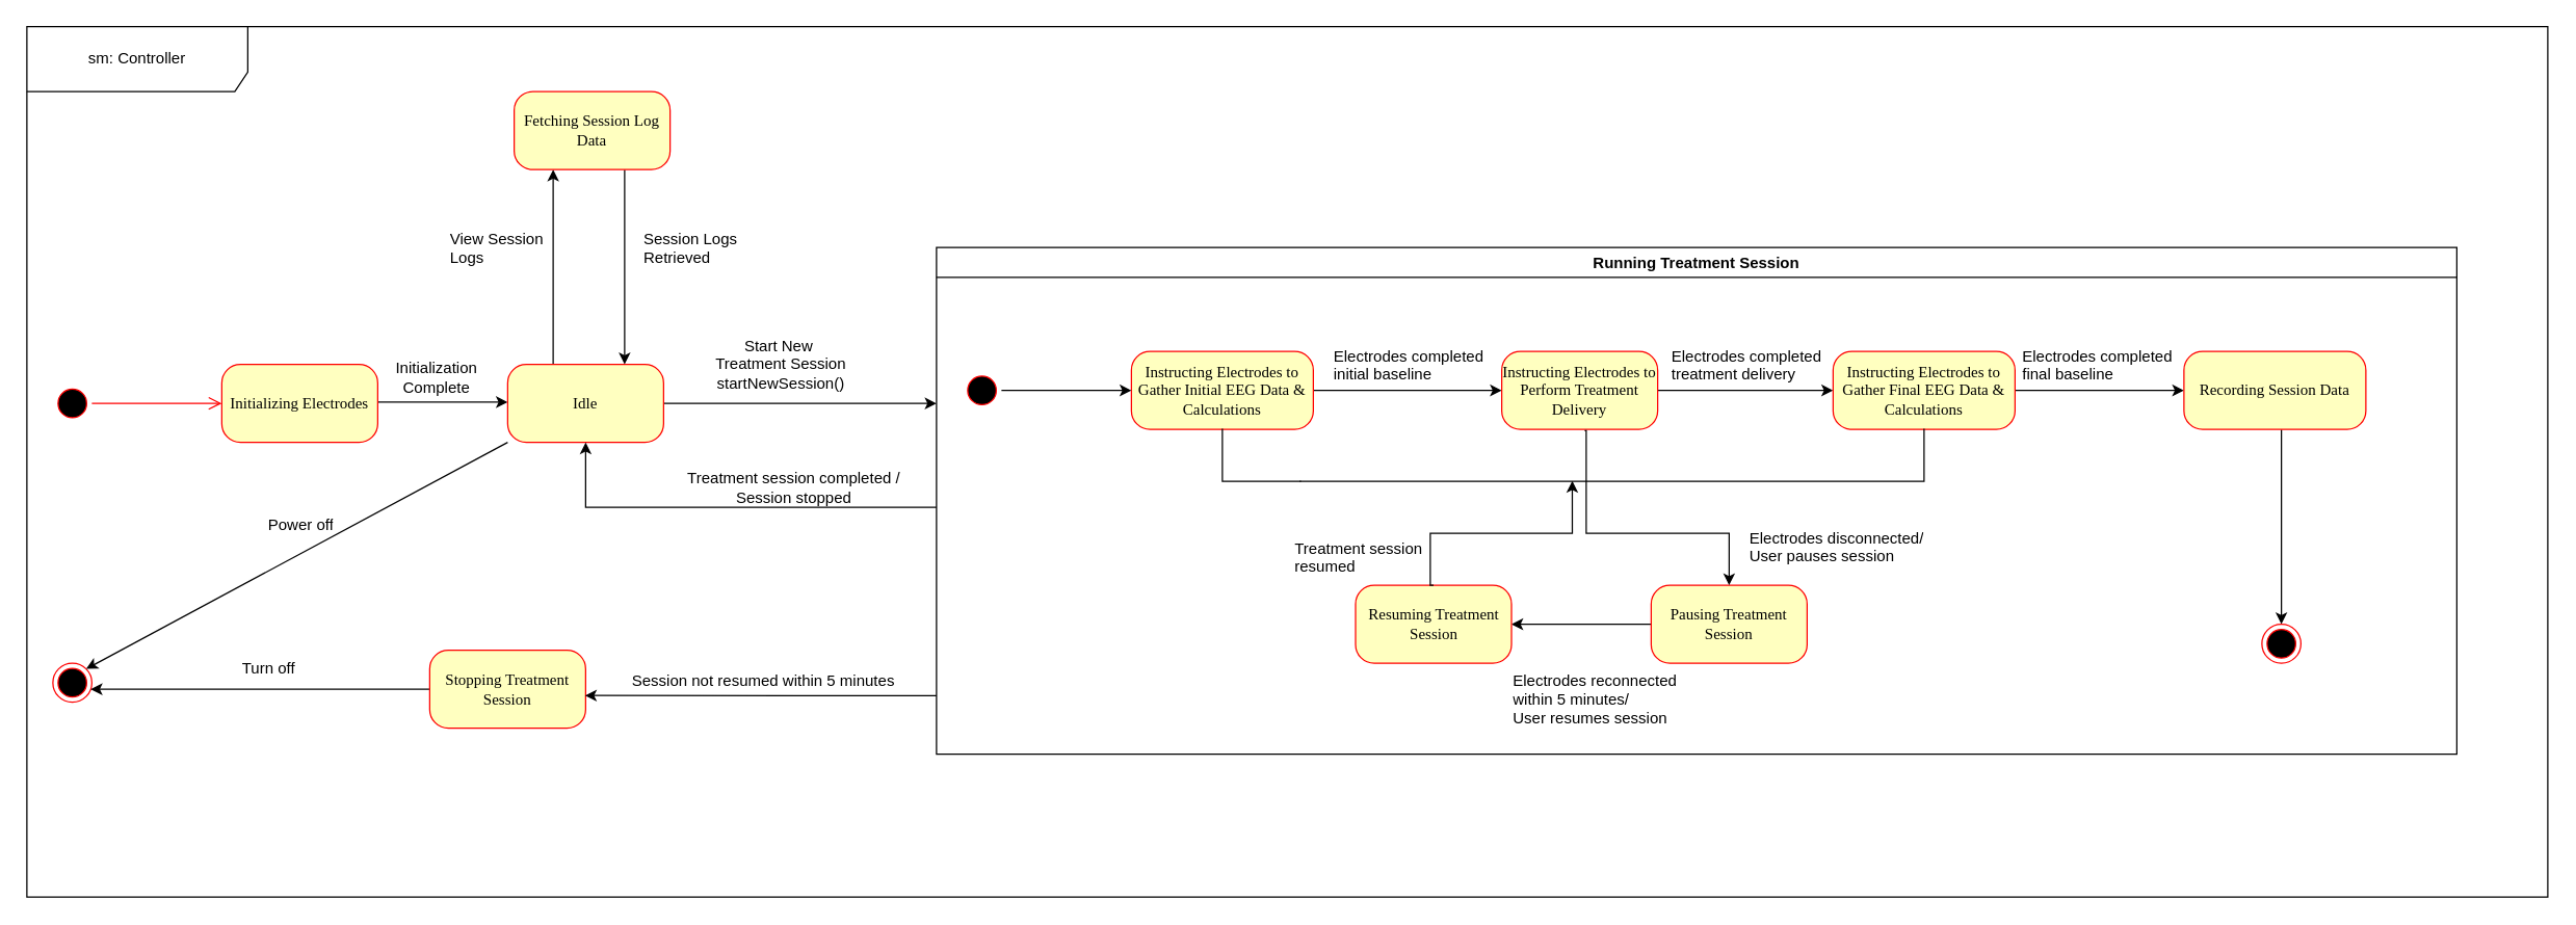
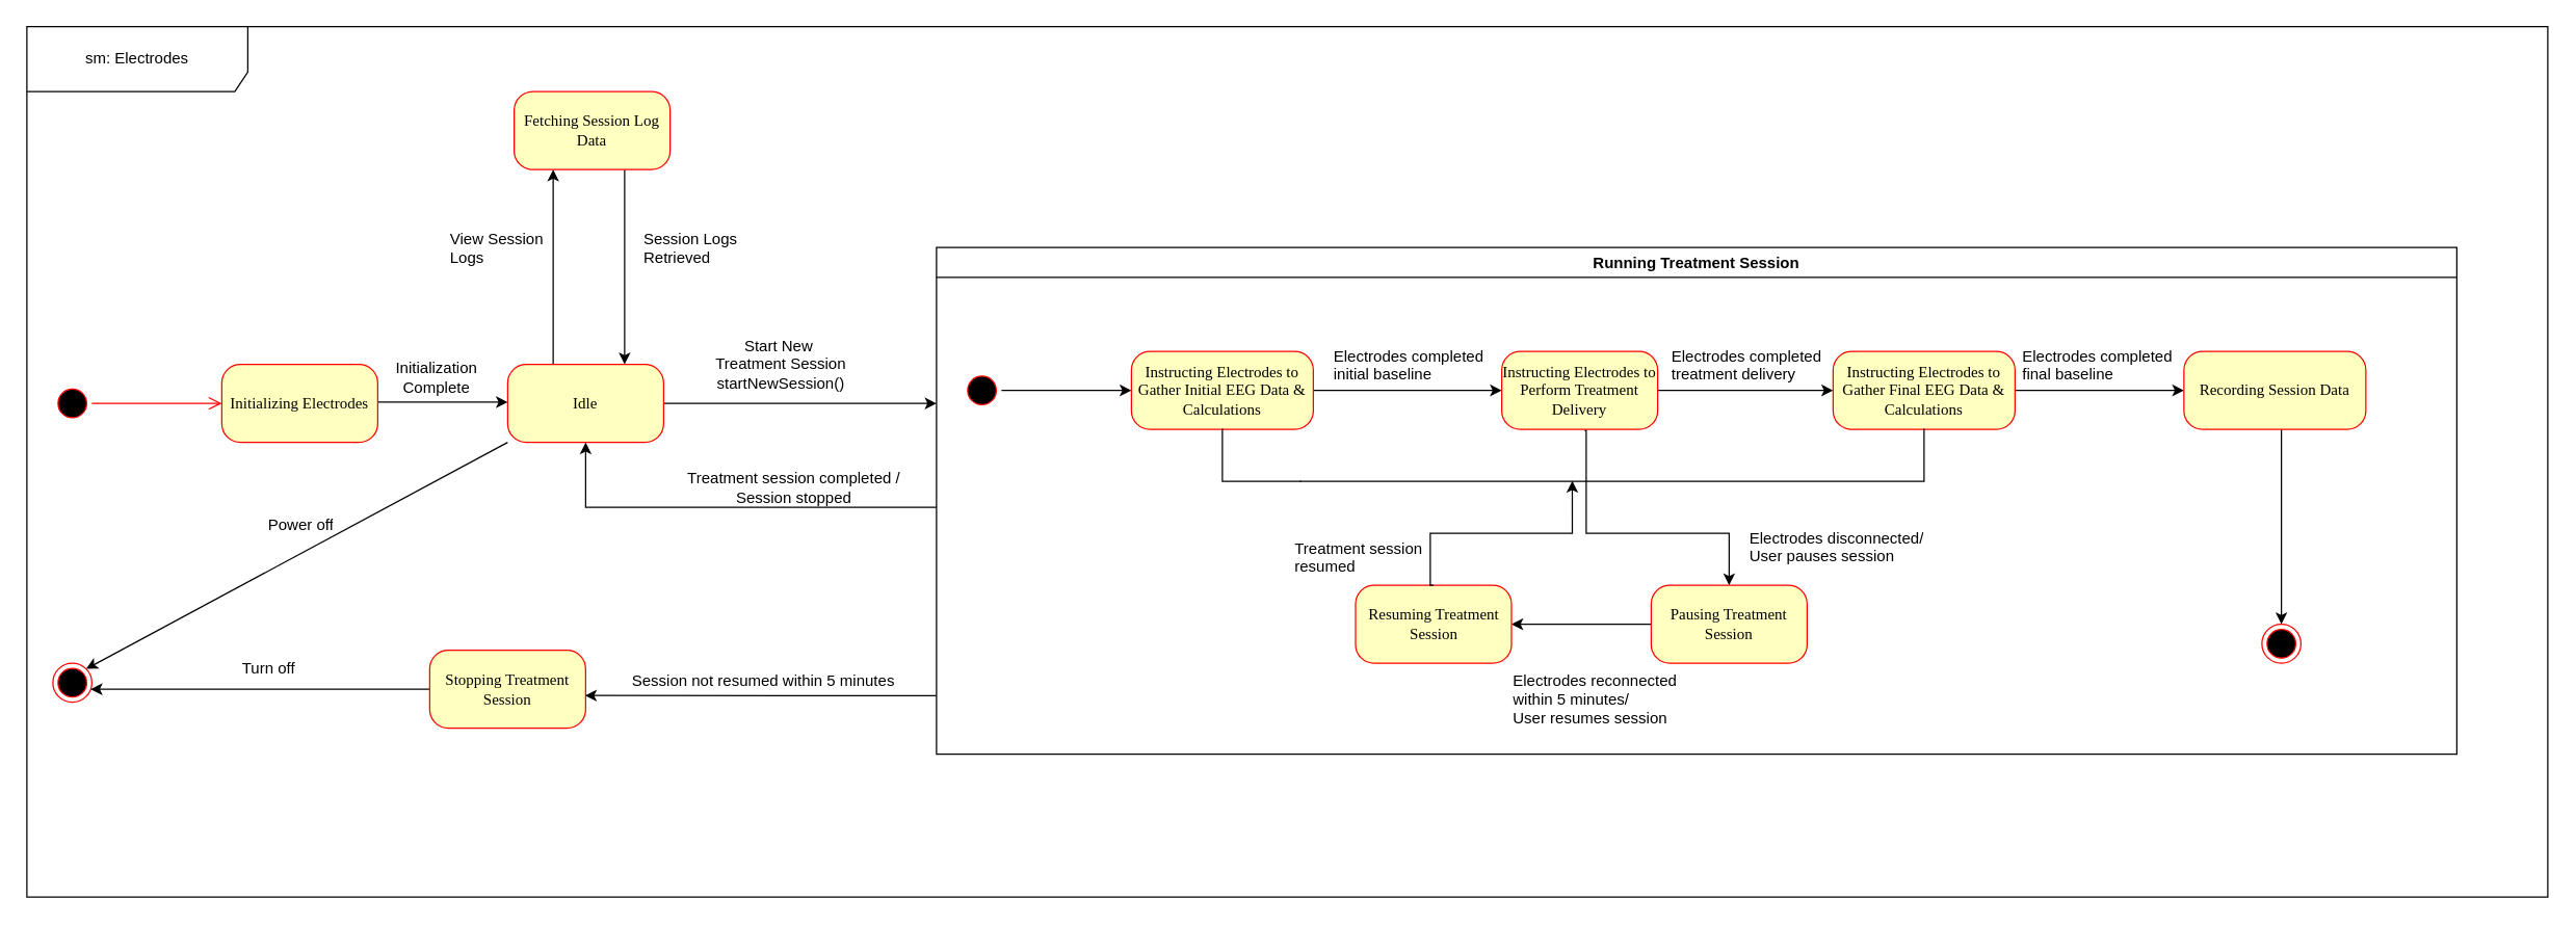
- <mxCell id="51" value="sm: Controller" style="shape=umlFrame;whiteSpace=wrap;html=1;pointerEvents=0;width=170;height=50;" vertex="1" parent="1"><mxGeometry x="20" y="20" width="1940" height="670" as="geometry" /></mxCell>
+ <mxCell id="51" value="sm: Electrodes" style="shape=umlFrame;whiteSpace=wrap;html=1;pointerEvents=0;width=170;height=50;" vertex="1" parent="1"><mxGeometry x="20" y="20" width="1940" height="670" as="geometry" /></mxCell>
